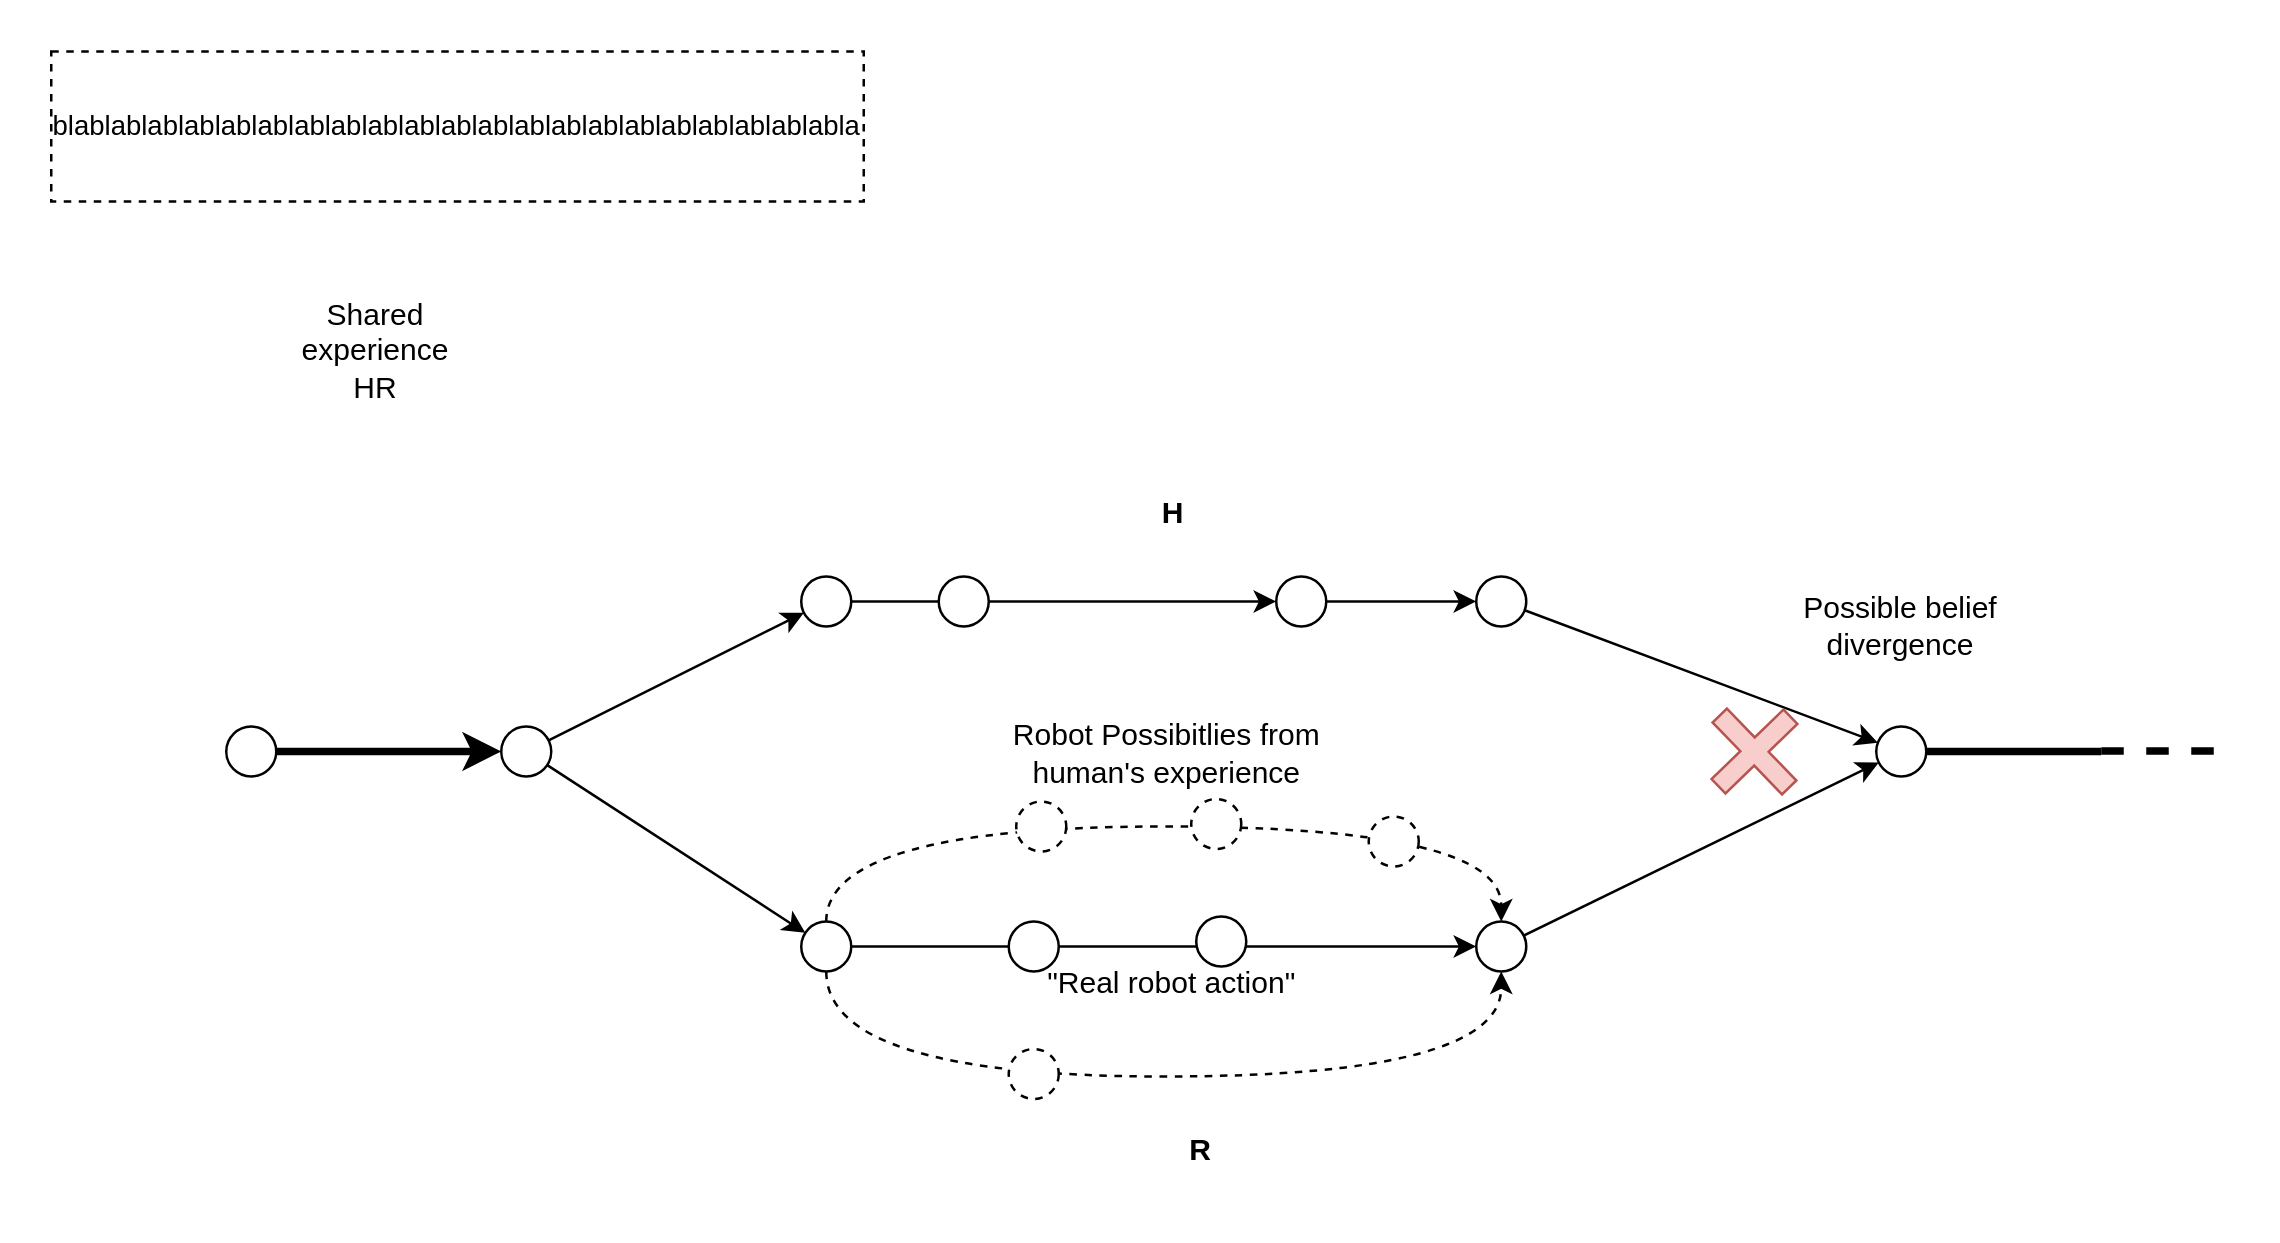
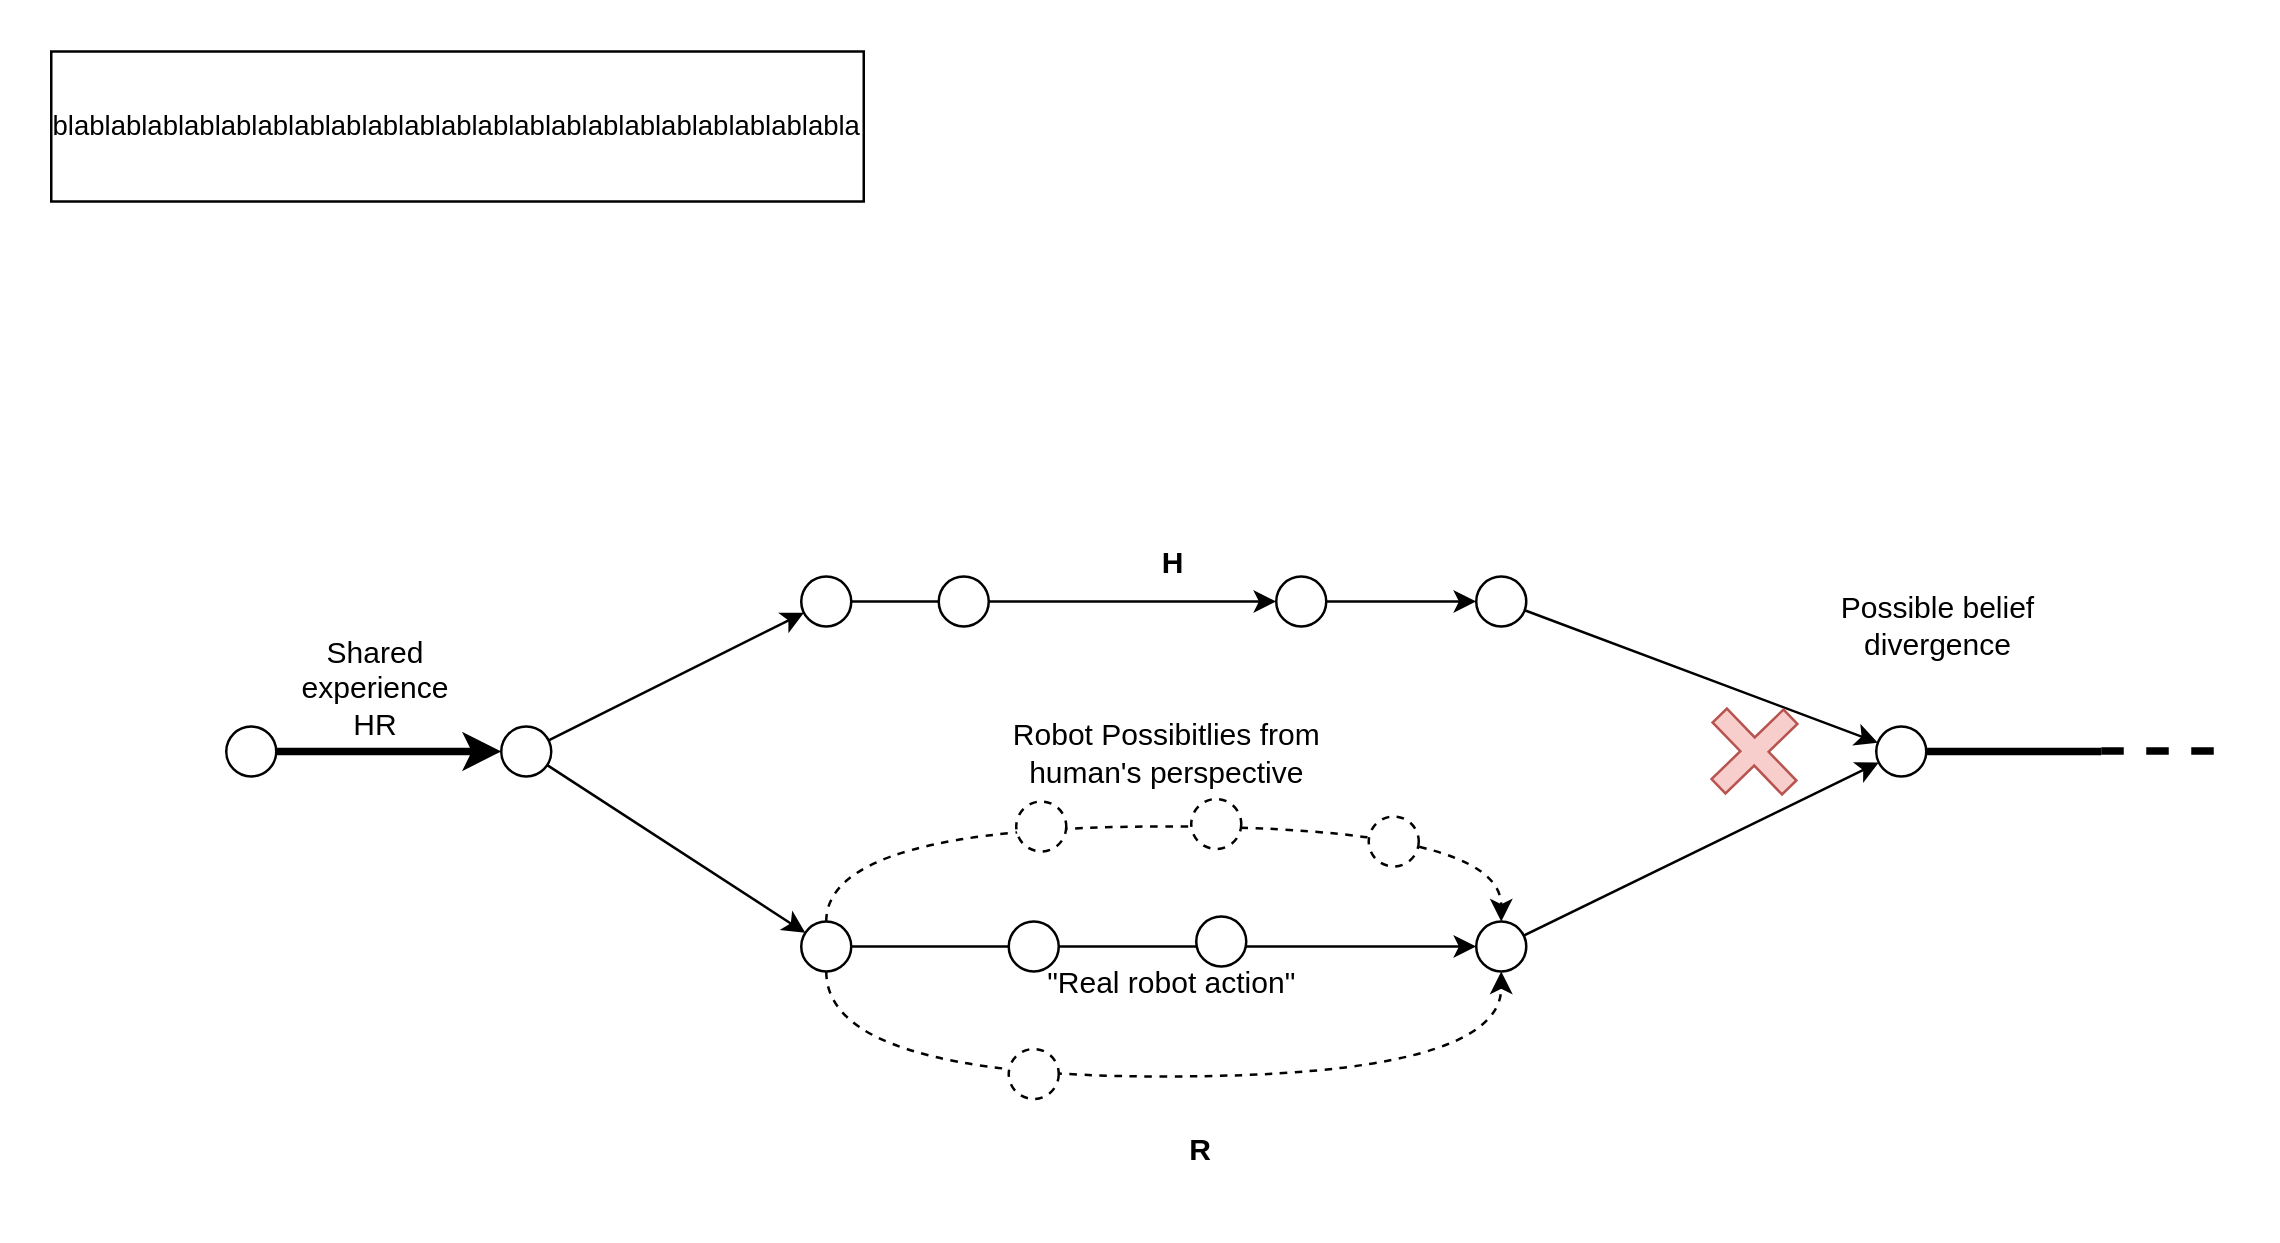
- <mxCell id="32" value="blablablablablablablablablablablablablablablablablablablablablabla" style="rounded=0;whiteSpace=wrap;html=1;strokeColor=default;fontFamily=Helvetica;fontSize=11;fontColor=default;dashed=1;" vertex="1" parent="1"><mxGeometry x="20" y="20" width="325" height="60" as="geometry" /></mxCell>
+ <mxCell id="32" value="blablablablablablablablablablablablablablablablablablablablablabla" style="rounded=0;whiteSpace=wrap;html=1;strokeColor=default;fontFamily=Helvetica;fontSize=11;fontColor=default;" vertex="1" parent="1"><mxGeometry x="20" y="20" width="325" height="60" as="geometry" /></mxCell>
- <mxCell id="13" value="Shared experience&lt;br&gt;HR" style="text;html=1;strokeColor=none;fillColor=none;align=center;verticalAlign=middle;whiteSpace=wrap;rounded=0;" vertex="1" parent="1"><mxGeometry x="100" y="125" width="100" height="30" as="geometry" /></mxCell>
+ <mxCell id="13" value="Shared experience&lt;br&gt;HR" style="text;html=1;strokeColor=none;fillColor=none;align=center;verticalAlign=middle;whiteSpace=wrap;rounded=0;" vertex="1" parent="1"><mxGeometry x="100" y="260" width="100" height="30" as="geometry" /></mxCell>
- <mxCell id="14" value="H" style="text;html=1;strokeColor=none;fillColor=none;align=center;verticalAlign=middle;whiteSpace=wrap;rounded=0;fontStyle=1" vertex="1" parent="1"><mxGeometry x="439" y="190" width="60" height="30" as="geometry" /></mxCell>
+ <mxCell id="14" value="H" style="text;html=1;strokeColor=none;fillColor=none;align=center;verticalAlign=middle;whiteSpace=wrap;rounded=0;fontStyle=1" vertex="1" parent="1"><mxGeometry x="439" y="210" width="60" height="30" as="geometry" /></mxCell>
- <mxCell id="30" value="Possible belief divergence" style="text;html=1;strokeColor=none;fillColor=none;align=center;verticalAlign=middle;whiteSpace=wrap;rounded=0;" vertex="1" parent="1"><mxGeometry x="700" y="230" width="120" height="40" as="geometry" /></mxCell>
+ <mxCell id="30" value="Possible belief divergence" style="text;html=1;strokeColor=none;fillColor=none;align=center;verticalAlign=middle;whiteSpace=wrap;rounded=0;" vertex="1" parent="1"><mxGeometry x="715" y="230" width="120" height="40" as="geometry" /></mxCell>
- <mxCell id="35" value="Robot Possibitlies from human's experience" style="text;html=1;strokeColor=none;fillColor=none;align=center;verticalAlign=middle;whiteSpace=wrap;rounded=0;" vertex="1" parent="1"><mxGeometry x="382" y="281" width="169" height="40" as="geometry" /></mxCell>
+ <mxCell id="35" value="Robot Possibitlies from human's perspective" style="text;html=1;strokeColor=none;fillColor=none;align=center;verticalAlign=middle;whiteSpace=wrap;rounded=0;" vertex="1" parent="1"><mxGeometry x="382" y="281" width="169" height="40" as="geometry" /></mxCell>
